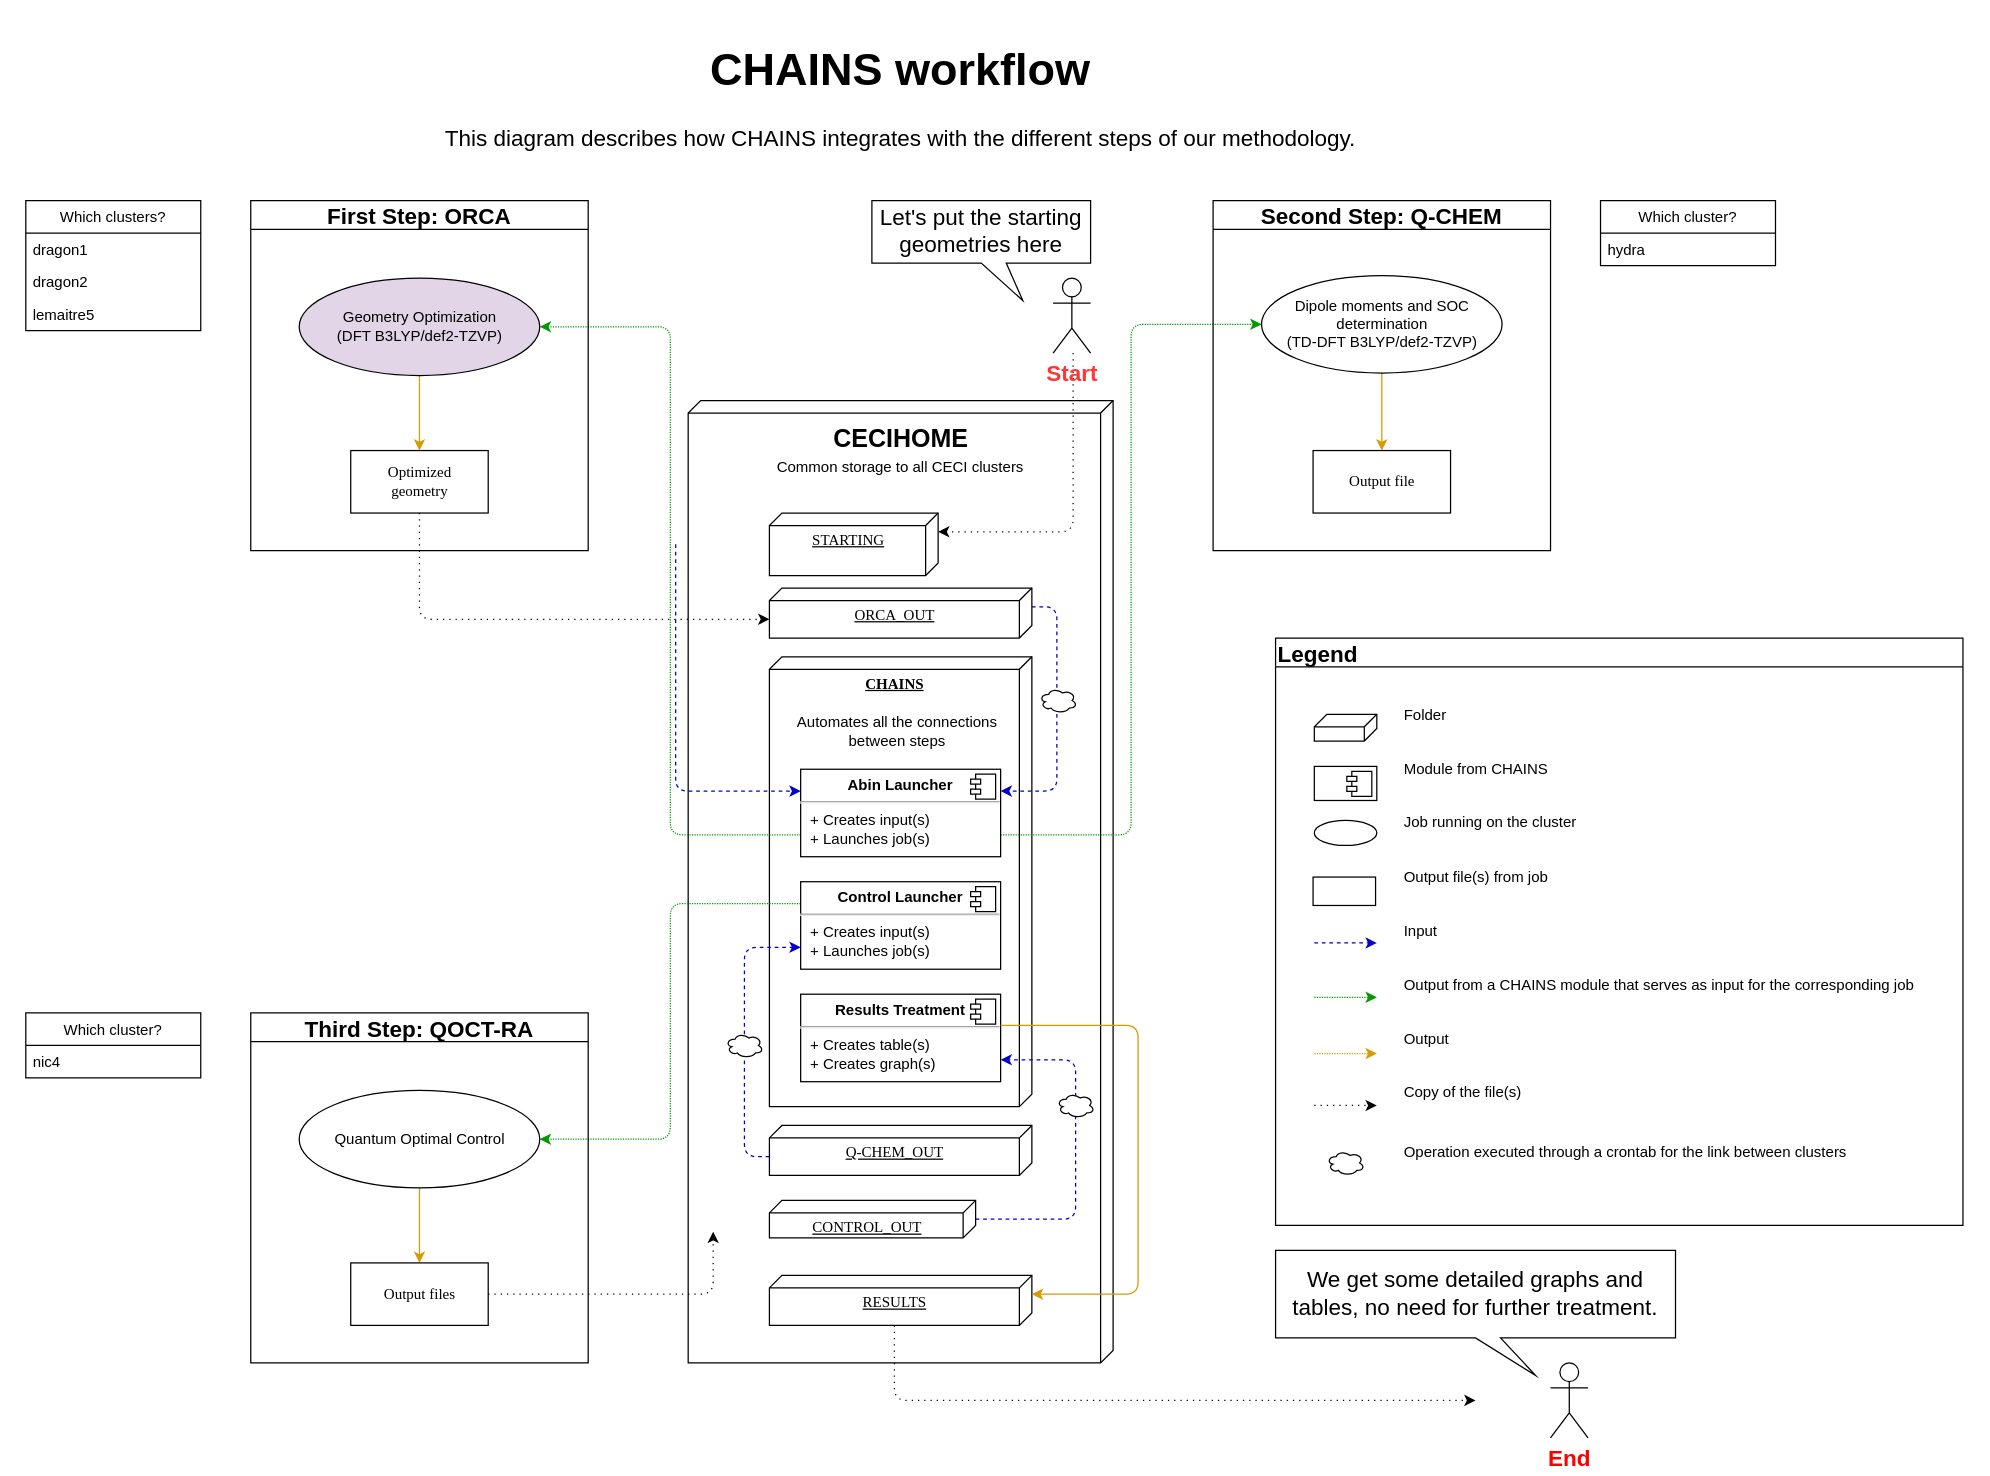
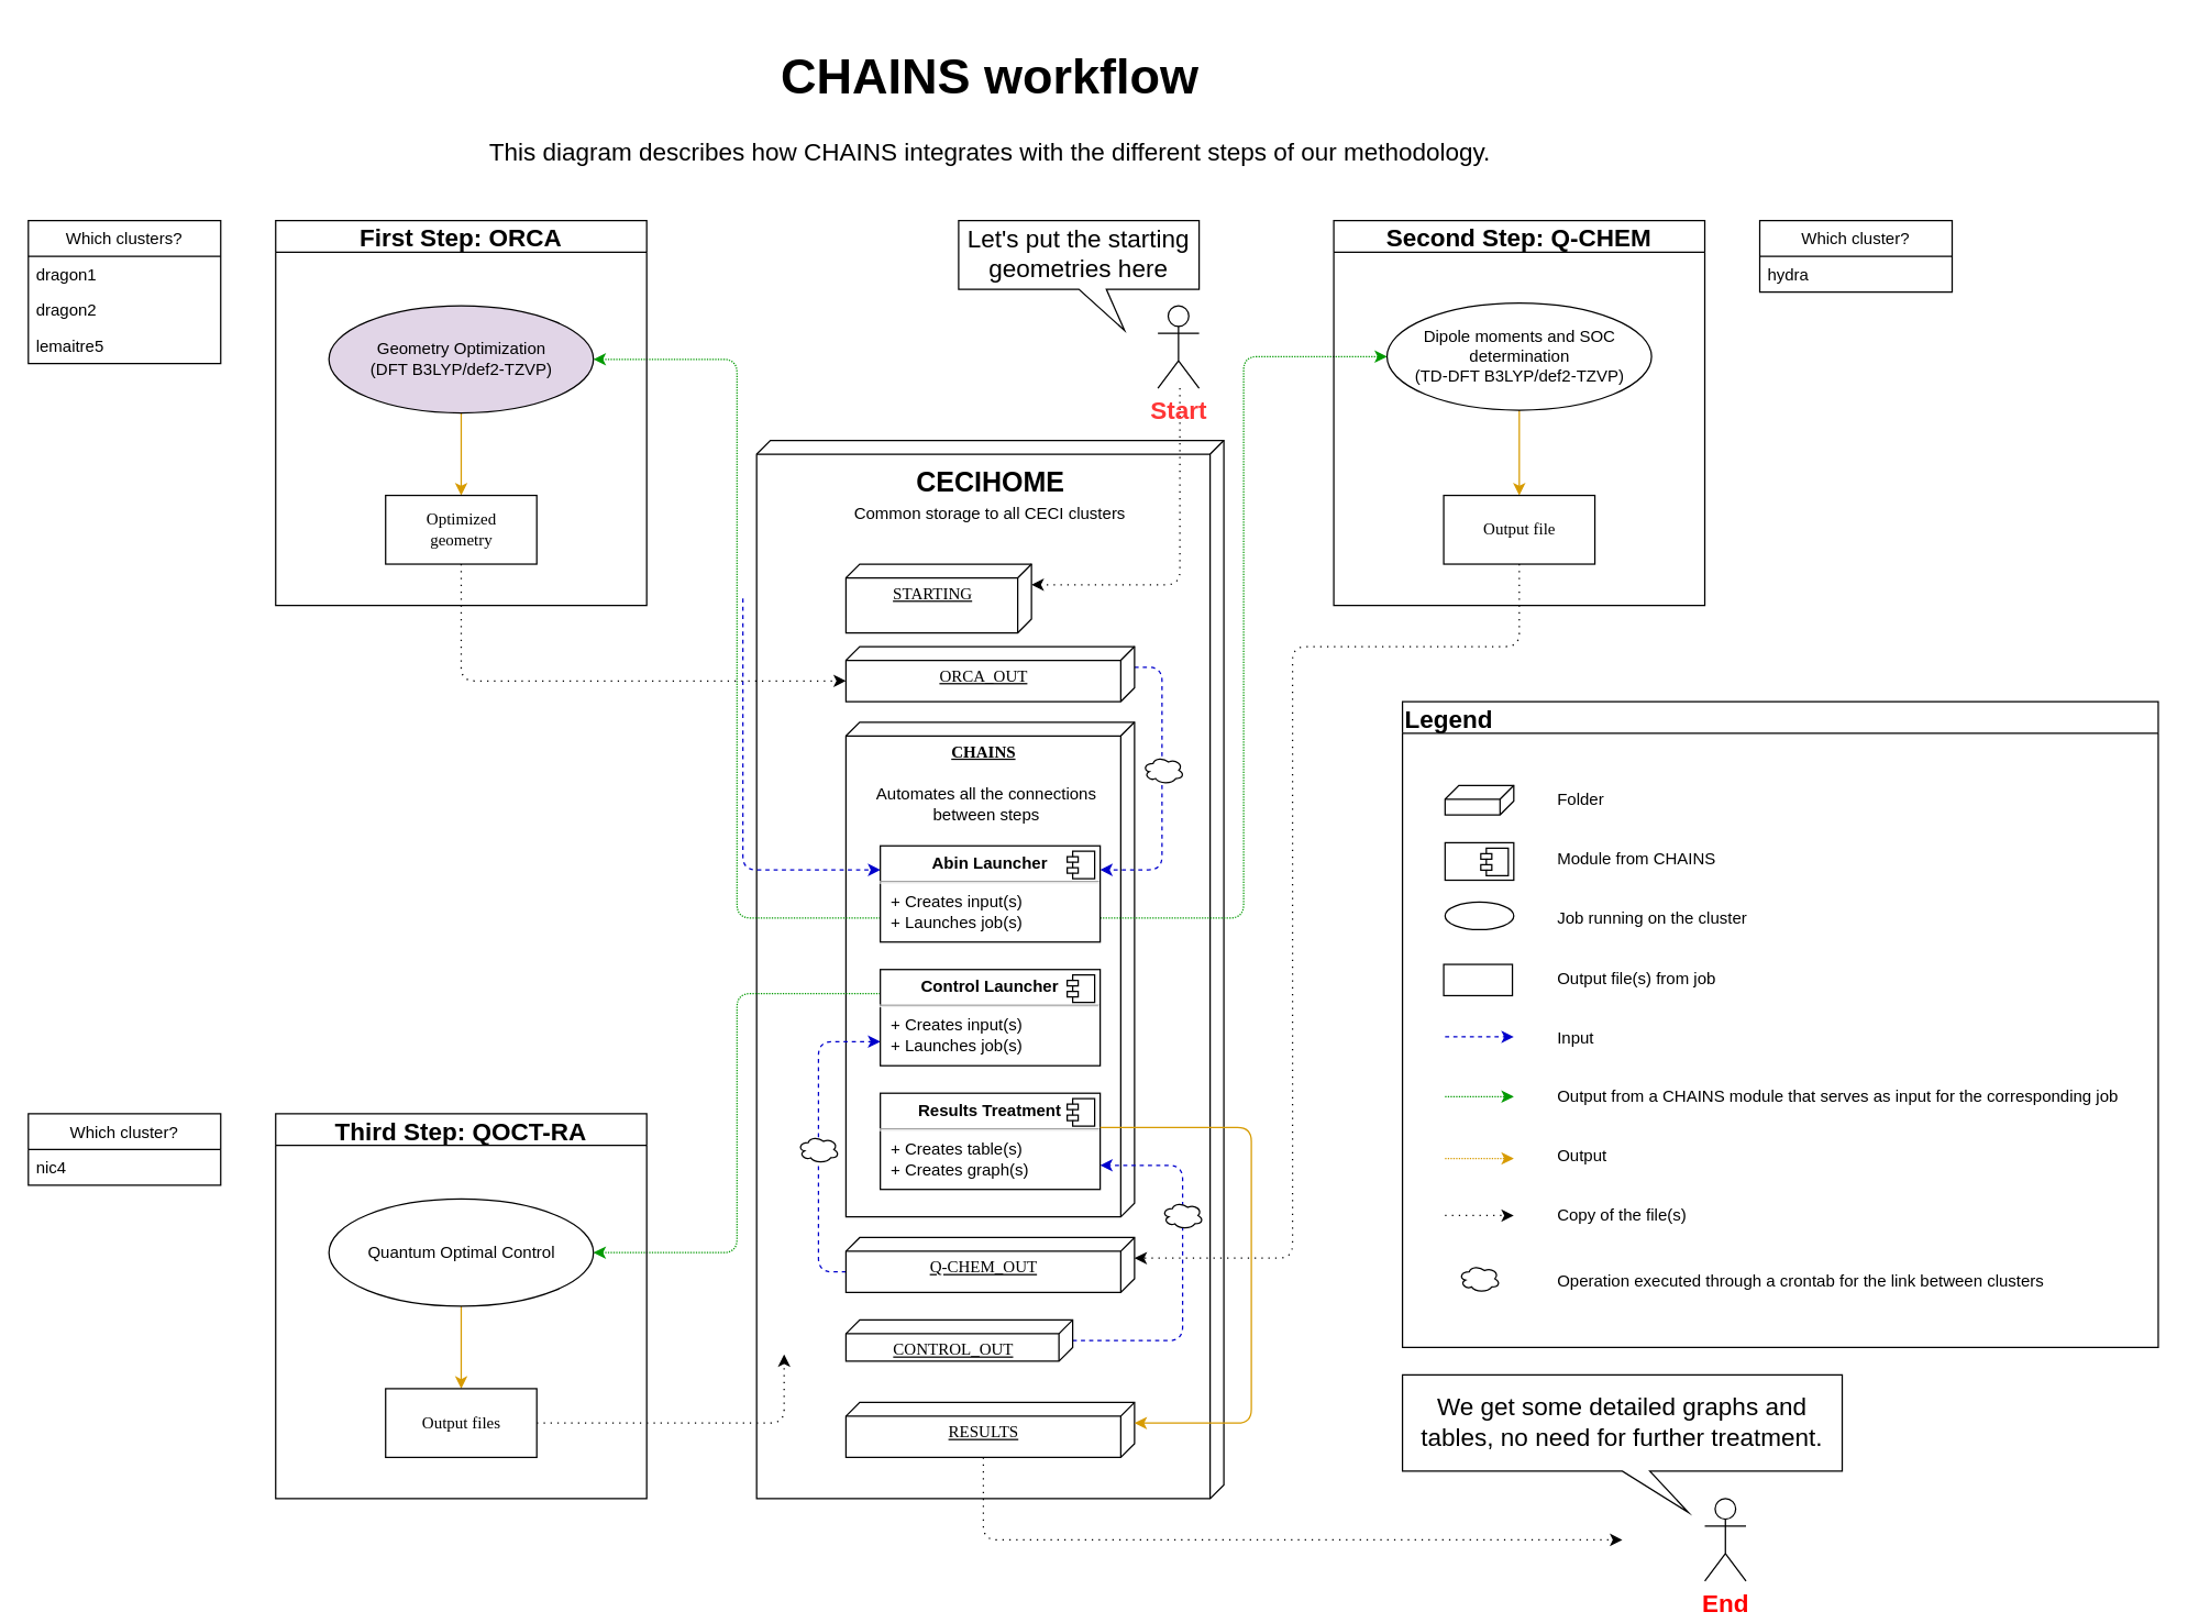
+ <mxCell id="32" style="edgeStyle=orthogonalEdgeStyle;rounded=1;orthogonalLoop=1;jettySize=auto;html=1;exitX=0.5;exitY=1;exitDx=0;exitDy=0;entryX=0;entryY=0;entryDx=15;entryDy=0;entryPerimeter=0;fontSize=18;dashed=1;dashPattern=1 4;" parent="1" source="41" target="10" edge="1"><mxGeometry relative="1" as="geometry"><Array as="points"><mxPoint x="1105" y="470" /><mxPoint x="940" y="470" /><mxPoint x="940" y="915" /></Array></mxGeometry></mxCell>
- <mxCell id="44" value="&lt;div style=&quot;font-size: 12px&quot;&gt;&lt;font style=&quot;font-size: 12px&quot;&gt;Folder&lt;/font&gt;&lt;/div&gt;&lt;div style=&quot;font-size: 12px&quot;&gt;&lt;br&gt;&lt;/div&gt;&lt;div style=&quot;font-size: 12px&quot;&gt;&lt;font style=&quot;font-size: 12px&quot;&gt;&lt;br&gt;&lt;/font&gt;&lt;/div&gt;&lt;div style=&quot;font-size: 12px&quot;&gt;&lt;font style=&quot;font-size: 12px&quot;&gt;Module from CHAINS&lt;br&gt;&lt;/font&gt;&lt;/div&gt;&lt;div style=&quot;font-size: 12px&quot;&gt;&lt;font style=&quot;font-size: 12px&quot;&gt;&lt;br&gt;&lt;/font&gt;&lt;/div&gt;&lt;div style=&quot;font-size: 12px&quot;&gt;&lt;font style=&quot;font-size: 12px&quot;&gt;&lt;br&gt;&lt;/font&gt;&lt;/div&gt;&lt;div style=&quot;font-size: 12px&quot;&gt;&lt;font style=&quot;font-size: 12px&quot;&gt;Job running on the cluster&lt;/font&gt;&lt;/div&gt;&lt;div style=&quot;font-size: 12px&quot;&gt;&lt;font style=&quot;font-size: 12px&quot;&gt;&lt;br&gt;&lt;/font&gt;&lt;/div&gt;&lt;div style=&quot;font-size: 12px&quot;&gt;&lt;font style=&quot;font-size: 12px&quot;&gt;&lt;br&gt;&lt;/font&gt;&lt;/div&gt;&lt;div style=&quot;font-size: 12px&quot;&gt;&lt;font style=&quot;font-size: 12px&quot;&gt;Output file(s) from job&lt;/font&gt;&lt;/div&gt;&lt;div style=&quot;font-size: 12px&quot;&gt;&lt;font style=&quot;font-size: 12px&quot;&gt;&lt;br&gt;&lt;/font&gt;&lt;/div&gt;&lt;div style=&quot;font-size: 12px&quot;&gt;&lt;font style=&quot;font-size: 12px&quot;&gt;&lt;br&gt;&lt;/font&gt;&lt;/div&gt;&lt;div style=&quot;font-size: 12px&quot;&gt;&lt;font style=&quot;font-size: 12px&quot;&gt;Input&lt;/font&gt;&lt;/div&gt;&lt;div style=&quot;font-size: 12px&quot;&gt;&lt;font style=&quot;font-size: 12px&quot;&gt;&lt;br&gt;&lt;/font&gt;&lt;/div&gt;&lt;div style=&quot;font-size: 12px&quot;&gt;&lt;font style=&quot;font-size: 12px&quot;&gt;&lt;br&gt;&lt;/font&gt;&lt;/div&gt;&lt;div style=&quot;font-size: 12px&quot;&gt;&lt;font style=&quot;font-size: 12px&quot;&gt;Output from a CHAINS module that serves as input for the corresponding job&lt;/font&gt;&lt;/div&gt;&lt;div style=&quot;font-size: 12px&quot;&gt;&lt;font style=&quot;font-size: 12px&quot;&gt;&lt;br&gt;&lt;/font&gt;&lt;/div&gt;&lt;div style=&quot;font-size: 12px&quot;&gt;&lt;font style=&quot;font-size: 12px&quot;&gt;&lt;br&gt;&lt;/font&gt;&lt;/div&gt;&lt;div style=&quot;font-size: 12px&quot;&gt;&lt;font style=&quot;font-size: 12px&quot;&gt;Output&lt;br&gt;&lt;/font&gt;&lt;/div&gt;&lt;div style=&quot;font-size: 12px&quot;&gt;&lt;font style=&quot;font-size: 12px&quot;&gt;&lt;br&gt;&lt;/font&gt;&lt;/div&gt;&lt;div style=&quot;font-size: 12px&quot;&gt;&lt;font style=&quot;font-size: 12px&quot;&gt;&lt;br&gt;&lt;/font&gt;&lt;/div&gt;&lt;div style=&quot;font-size: 12px&quot;&gt;&lt;font style=&quot;font-size: 12px&quot;&gt;&lt;font style=&quot;font-size: 12px&quot;&gt;Copy of the file(s)&lt;/font&gt;&lt;/font&gt;&lt;/div&gt;&lt;div style=&quot;font-size: 12px&quot;&gt;&lt;br&gt;&lt;/div&gt;&lt;div style=&quot;font-size: 12px&quot;&gt;&lt;br&gt;&lt;/div&gt;&lt;div&gt;&lt;font style=&quot;font-size: 12px&quot;&gt;Operation executed through a crontab for the link between clusters&lt;/font&gt;&lt;br&gt;&lt;/div&gt;" style="text;html=1;strokeColor=none;fillColor=none;align=left;verticalAlign=middle;whiteSpace=wrap;rounded=0;fontSize=18;" parent="1" vertex="1"><mxGeometry x="1121" y="535" width="430" height="425" as="geometry" /></mxCell>
+ <mxCell id="44" value="&lt;div style=&quot;font-size: 12px&quot;&gt;&lt;font style=&quot;font-size: 12px&quot;&gt;Folder&lt;/font&gt;&lt;/div&gt;&lt;div style=&quot;font-size: 12px&quot;&gt;&lt;br&gt;&lt;/div&gt;&lt;div style=&quot;font-size: 12px&quot;&gt;&lt;font style=&quot;font-size: 12px&quot;&gt;&lt;br&gt;&lt;/font&gt;&lt;/div&gt;&lt;div style=&quot;font-size: 12px&quot;&gt;&lt;font style=&quot;font-size: 12px&quot;&gt;Module from CHAINS&lt;br&gt;&lt;/font&gt;&lt;/div&gt;&lt;div style=&quot;font-size: 12px&quot;&gt;&lt;font style=&quot;font-size: 12px&quot;&gt;&lt;br&gt;&lt;/font&gt;&lt;/div&gt;&lt;div style=&quot;font-size: 12px&quot;&gt;&lt;font style=&quot;font-size: 12px&quot;&gt;&lt;br&gt;&lt;/font&gt;&lt;/div&gt;&lt;div style=&quot;font-size: 12px&quot;&gt;&lt;font style=&quot;font-size: 12px&quot;&gt;Job running on the cluster&lt;/font&gt;&lt;/div&gt;&lt;div style=&quot;font-size: 12px&quot;&gt;&lt;font style=&quot;font-size: 12px&quot;&gt;&lt;br&gt;&lt;/font&gt;&lt;/div&gt;&lt;div style=&quot;font-size: 12px&quot;&gt;&lt;font style=&quot;font-size: 12px&quot;&gt;&lt;br&gt;&lt;/font&gt;&lt;/div&gt;&lt;div style=&quot;font-size: 12px&quot;&gt;&lt;font style=&quot;font-size: 12px&quot;&gt;Output file(s) from job&lt;/font&gt;&lt;/div&gt;&lt;div style=&quot;font-size: 12px&quot;&gt;&lt;font style=&quot;font-size: 12px&quot;&gt;&lt;br&gt;&lt;/font&gt;&lt;/div&gt;&lt;div style=&quot;font-size: 12px&quot;&gt;&lt;font style=&quot;font-size: 12px&quot;&gt;&lt;br&gt;&lt;/font&gt;&lt;/div&gt;&lt;div style=&quot;font-size: 12px&quot;&gt;&lt;font style=&quot;font-size: 12px&quot;&gt;Input&lt;/font&gt;&lt;/div&gt;&lt;div style=&quot;font-size: 12px&quot;&gt;&lt;font style=&quot;font-size: 12px&quot;&gt;&lt;br&gt;&lt;/font&gt;&lt;/div&gt;&lt;div style=&quot;font-size: 12px&quot;&gt;&lt;font style=&quot;font-size: 12px&quot;&gt;&lt;br&gt;&lt;/font&gt;&lt;/div&gt;&lt;div style=&quot;font-size: 12px&quot;&gt;&lt;font style=&quot;font-size: 12px&quot;&gt;Output from a CHAINS module that serves as input for the corresponding job&lt;/font&gt;&lt;/div&gt;&lt;div style=&quot;font-size: 12px&quot;&gt;&lt;font style=&quot;font-size: 12px&quot;&gt;&lt;br&gt;&lt;/font&gt;&lt;/div&gt;&lt;div style=&quot;font-size: 12px&quot;&gt;&lt;font style=&quot;font-size: 12px&quot;&gt;&lt;br&gt;&lt;/font&gt;&lt;/div&gt;&lt;div style=&quot;font-size: 12px&quot;&gt;&lt;font style=&quot;font-size: 12px&quot;&gt;Output&lt;br&gt;&lt;/font&gt;&lt;/div&gt;&lt;div style=&quot;font-size: 12px&quot;&gt;&lt;font style=&quot;font-size: 12px&quot;&gt;&lt;br&gt;&lt;/font&gt;&lt;/div&gt;&lt;div style=&quot;font-size: 12px&quot;&gt;&lt;font style=&quot;font-size: 12px&quot;&gt;&lt;br&gt;&lt;/font&gt;&lt;/div&gt;&lt;div style=&quot;font-size: 12px&quot;&gt;&lt;font style=&quot;font-size: 12px&quot;&gt;&lt;font style=&quot;font-size: 12px&quot;&gt;Copy of the file(s)&lt;/font&gt;&lt;/font&gt;&lt;/div&gt;&lt;div style=&quot;font-size: 12px&quot;&gt;&lt;br&gt;&lt;/div&gt;&lt;div style=&quot;font-size: 12px&quot;&gt;&lt;br&gt;&lt;/div&gt;&lt;div&gt;&lt;font style=&quot;font-size: 12px&quot;&gt;Operation executed through a crontab for the link between clusters&lt;/font&gt;&lt;br&gt;&lt;/div&gt;" style="text;html=1;strokeColor=none;fillColor=none;align=left;verticalAlign=middle;whiteSpace=wrap;rounded=0;fontSize=18;" parent="1" vertex="1"><mxGeometry x="1131" y="545" width="430" height="425" as="geometry" /></mxCell>
